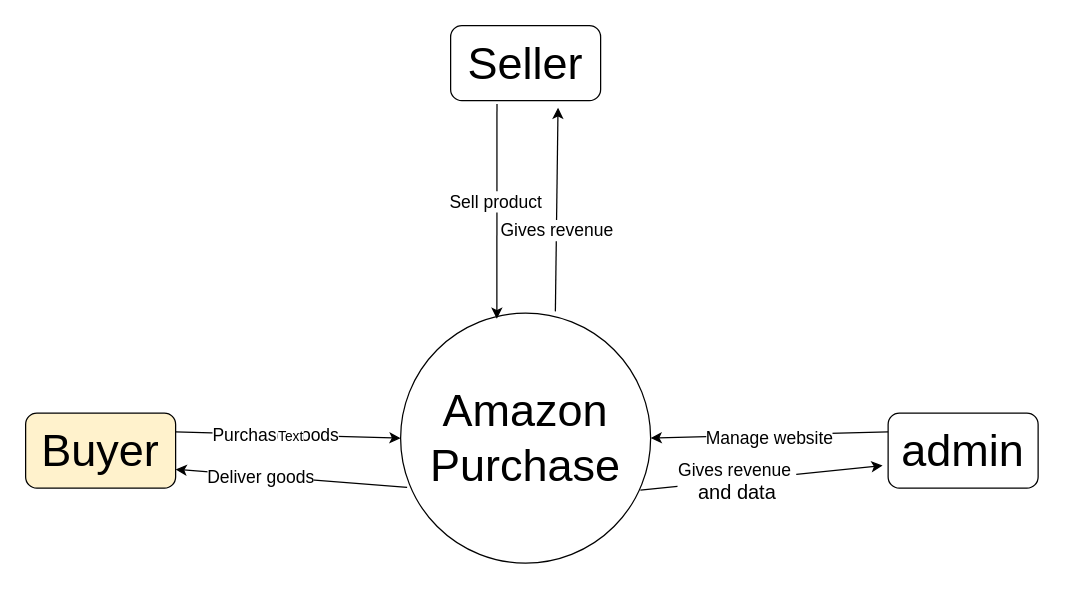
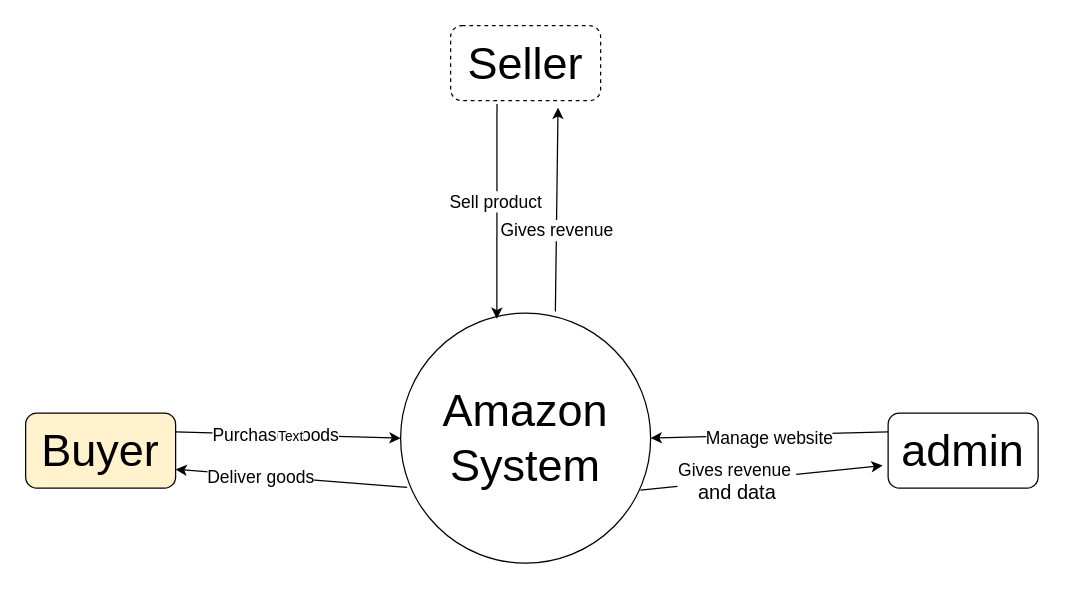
- <mxCell id="4" value="&lt;font style=&quot;font-size: 36px;&quot;&gt;Seller&lt;/font&gt;" style="rounded=1;whiteSpace=wrap;html=1;" vertex="1" parent="1"><mxGeometry x="360" y="20" width="120" height="60" as="geometry" /></mxCell>
+ <mxCell id="4" value="&lt;font style=&quot;font-size: 36px;&quot;&gt;Seller&lt;/font&gt;" style="rounded=1;whiteSpace=wrap;html=1;dashed=1;" vertex="1" parent="1"><mxGeometry x="360" y="20" width="120" height="60" as="geometry" /></mxCell>
- <mxCell id="2" value="&lt;font style=&quot;font-size: 36px;&quot;&gt;Amazon Purchase&lt;/font&gt;" style="ellipse;whiteSpace=wrap;html=1;aspect=fixed;" vertex="1" parent="1"><mxGeometry x="320" y="250" width="200" height="200" as="geometry" /></mxCell>
+ <mxCell id="2" value="&lt;font style=&quot;font-size: 36px;&quot;&gt;Amazon System&lt;/font&gt;" style="ellipse;whiteSpace=wrap;html=1;aspect=fixed;" vertex="1" parent="1"><mxGeometry x="320" y="250" width="200" height="200" as="geometry" /></mxCell>
